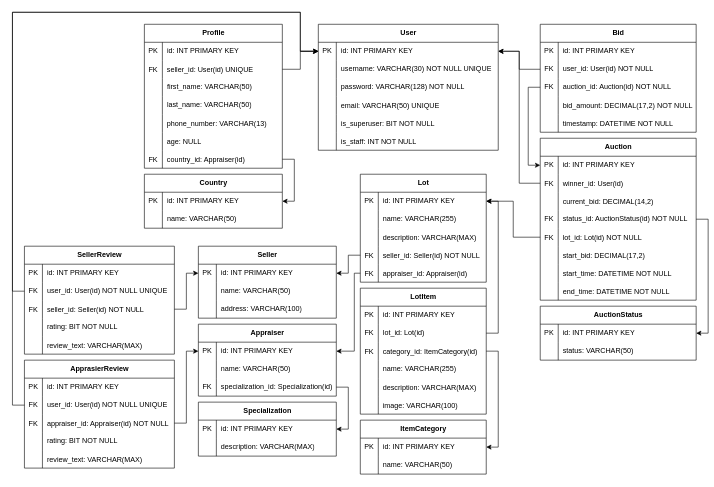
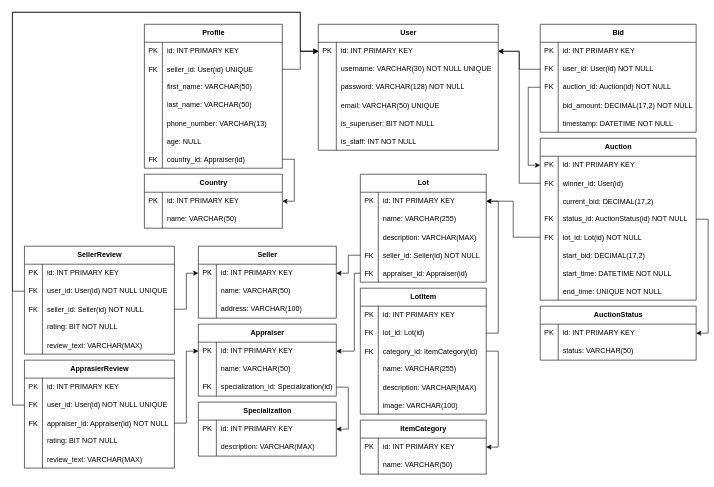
- <mxCell id="60" value="current_bid: DECIMAL(14,2)" style="shape=partialRectangle;connectable=0;fillColor=none;top=0;left=0;bottom=0;right=0;align=left;spacingLeft=6;overflow=hidden;" vertex="1" parent="58"><mxGeometry x="30" width="230" height="30" as="geometry"><mxRectangle width="230" height="30" as="alternateBounds" /></mxGeometry></mxCell>
+ <mxCell id="60" value="current_bid: DECIMAL(17,2)" style="shape=partialRectangle;connectable=0;fillColor=none;top=0;left=0;bottom=0;right=0;align=left;spacingLeft=6;overflow=hidden;" vertex="1" parent="58"><mxGeometry x="30" width="230" height="30" as="geometry"><mxRectangle width="230" height="30" as="alternateBounds" /></mxGeometry></mxCell>
- <mxCell id="75" value="end_time: DATETIME NOT NULL" style="shape=partialRectangle;connectable=0;fillColor=none;top=0;left=0;bottom=0;right=0;align=left;spacingLeft=6;overflow=hidden;" vertex="1" parent="73"><mxGeometry x="30" width="230" height="30" as="geometry"><mxRectangle width="230" height="30" as="alternateBounds" /></mxGeometry></mxCell>
+ <mxCell id="75" value="end_time: UNIQUE NOT NULL" style="shape=partialRectangle;connectable=0;fillColor=none;top=0;left=0;bottom=0;right=0;align=left;spacingLeft=6;overflow=hidden;" vertex="1" parent="73"><mxGeometry x="30" width="230" height="30" as="geometry"><mxRectangle width="230" height="30" as="alternateBounds" /></mxGeometry></mxCell>
